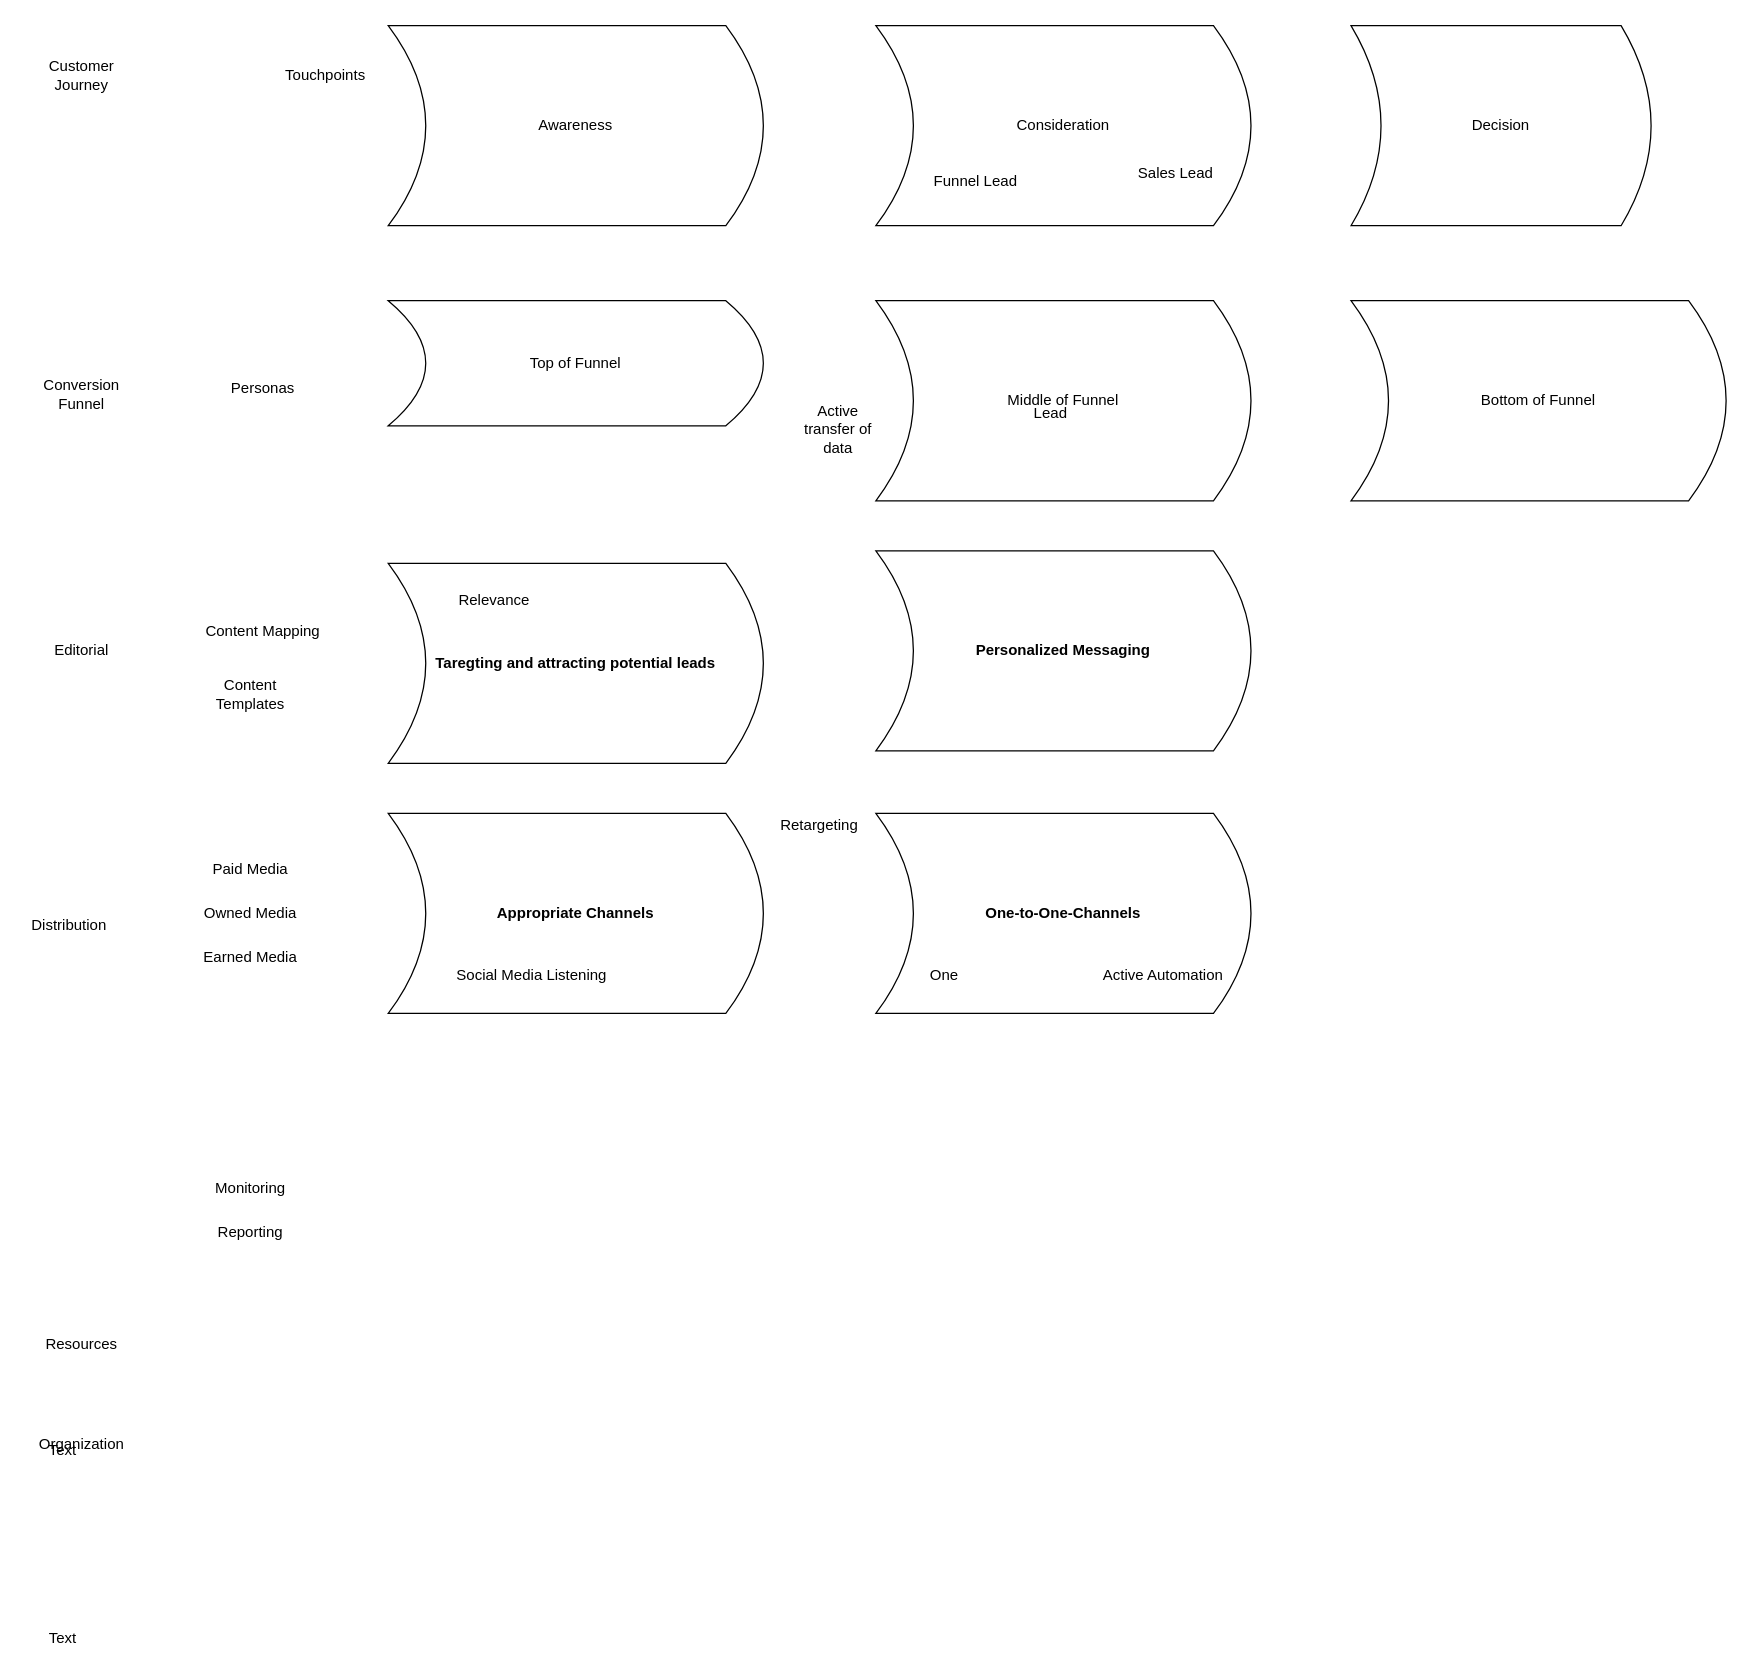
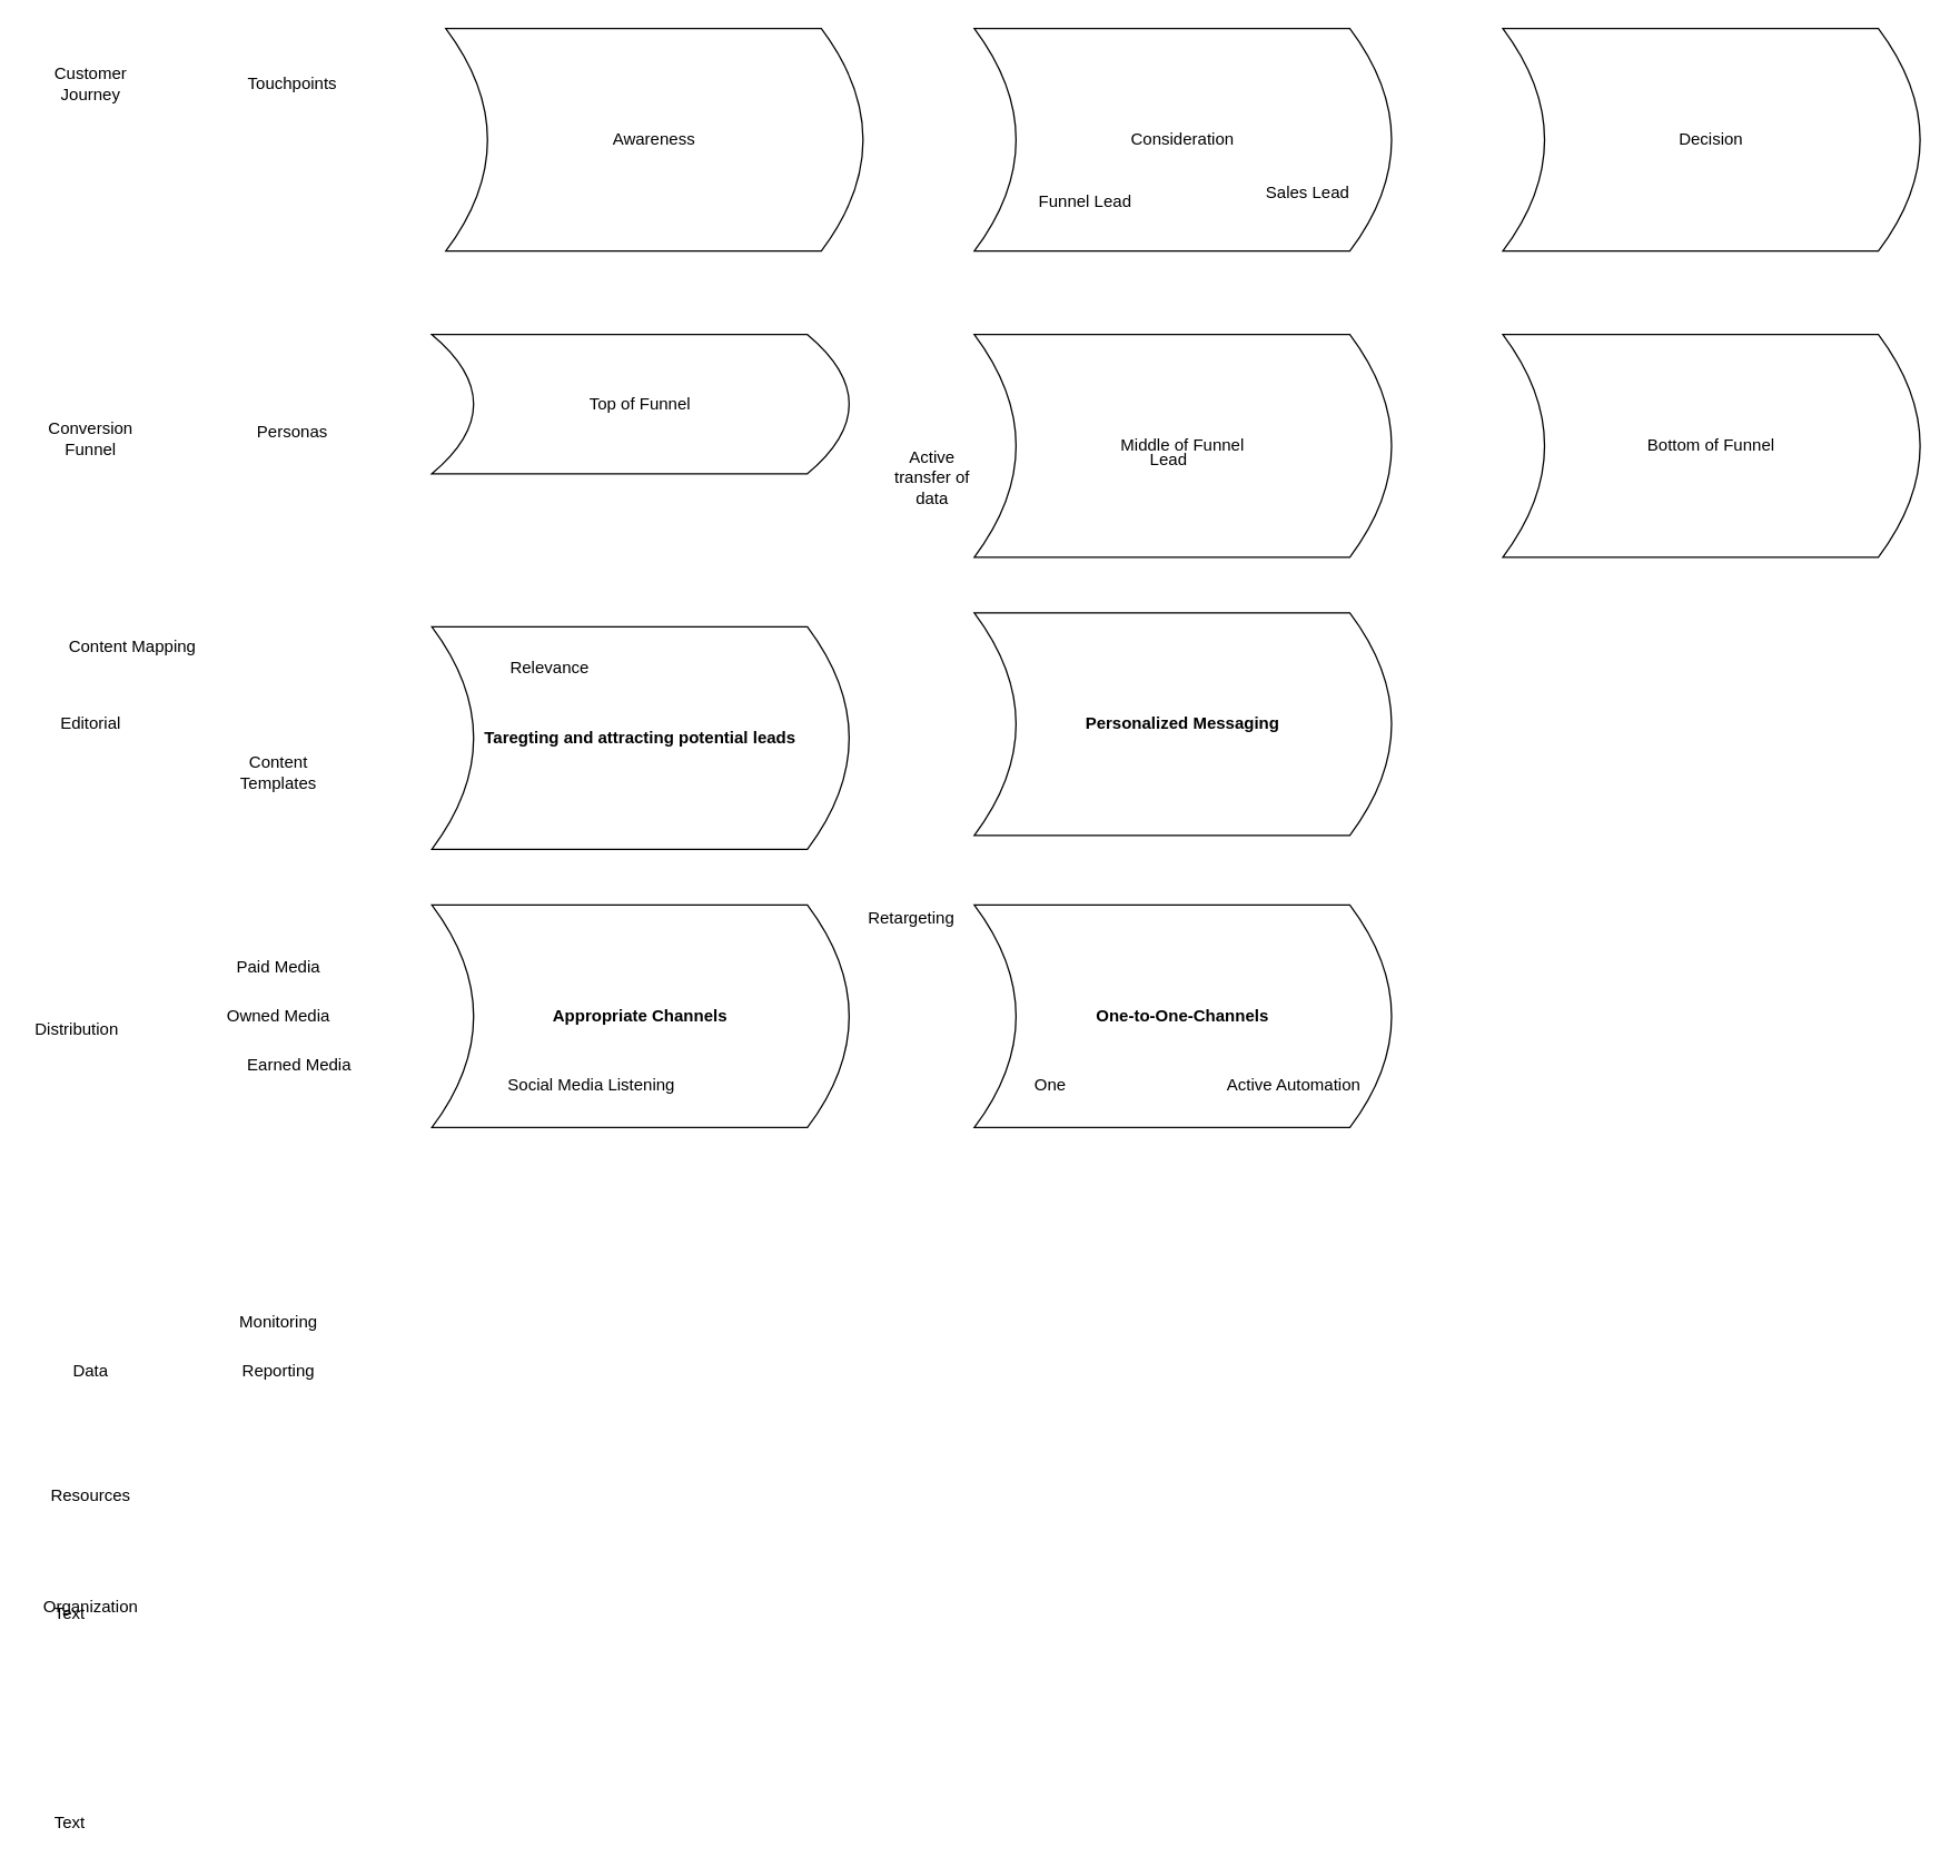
- <mxCell id="12" value="&lt;div&gt;Touchpoints&lt;/div&gt;" style="text;html=1;strokeColor=none;fillColor=none;align=center;verticalAlign=middle;whiteSpace=wrap;rounded=0;" parent="1" vertex="1"><mxGeometry x="230" y="50" width="60" height="20" as="geometry" /></mxCell>
+ <mxCell id="12" value="&lt;div&gt;Touchpoints&lt;/div&gt;" style="text;html=1;strokeColor=none;fillColor=none;align=center;verticalAlign=middle;whiteSpace=wrap;rounded=0;" parent="1" vertex="1"><mxGeometry x="180" y="50" width="60" height="20" as="geometry" /></mxCell>
- <mxCell id="8" value="Awareness" style="shape=dataStorage;whiteSpace=wrap;html=1;direction=west;" parent="1" vertex="1"><mxGeometry x="310" y="20" width="300" height="160" as="geometry" /></mxCell>
+ <mxCell id="8" value="Awareness" style="shape=dataStorage;whiteSpace=wrap;html=1;direction=west;" parent="1" vertex="1"><mxGeometry x="320" y="20" width="300" height="160" as="geometry" /></mxCell>
- <mxCell id="10" value="&lt;div&gt;Decision&lt;/div&gt;" style="shape=dataStorage;whiteSpace=wrap;html=1;direction=west;" parent="1" vertex="1"><mxGeometry x="1080" y="20" width="240" height="160" as="geometry" /></mxCell>
+ <mxCell id="10" value="&lt;div&gt;Decision&lt;/div&gt;" style="shape=dataStorage;whiteSpace=wrap;html=1;direction=west;" parent="1" vertex="1"><mxGeometry x="1080" y="20" width="300" height="160" as="geometry" /></mxCell>
- <mxCell id="27" value="Content Mapping" style="text;html=1;strokeColor=none;fillColor=none;align=center;verticalAlign=middle;whiteSpace=wrap;rounded=0;" parent="1" vertex="1"><mxGeometry x="160" y="495" width="100" height="20" as="geometry" /></mxCell>
+ <mxCell id="27" value="Content Mapping" style="text;html=1;strokeColor=none;fillColor=none;align=center;verticalAlign=middle;whiteSpace=wrap;rounded=0;" parent="1" vertex="1"><mxGeometry x="45" y="455" width="100" height="20" as="geometry" /></mxCell>
- <mxCell id="25" value="Earned Media" style="text;html=1;strokeColor=none;fillColor=none;align=center;verticalAlign=middle;whiteSpace=wrap;rounded=0;" parent="1" vertex="1"><mxGeometry x="160" y="755" width="80" height="20" as="geometry" /></mxCell>
+ <mxCell id="25" value="Earned Media" style="text;html=1;strokeColor=none;fillColor=none;align=center;verticalAlign=middle;whiteSpace=wrap;rounded=0;" parent="1" vertex="1"><mxGeometry x="175" y="755" width="80" height="20" as="geometry" /></mxCell>
+ <mxCell id="5" value="Data" style="text;html=1;strokeColor=none;fillColor=none;align=center;verticalAlign=middle;whiteSpace=wrap;rounded=0;" parent="1" vertex="1"><mxGeometry x="30" y="960" width="70" height="50" as="geometry" /></mxCell>
